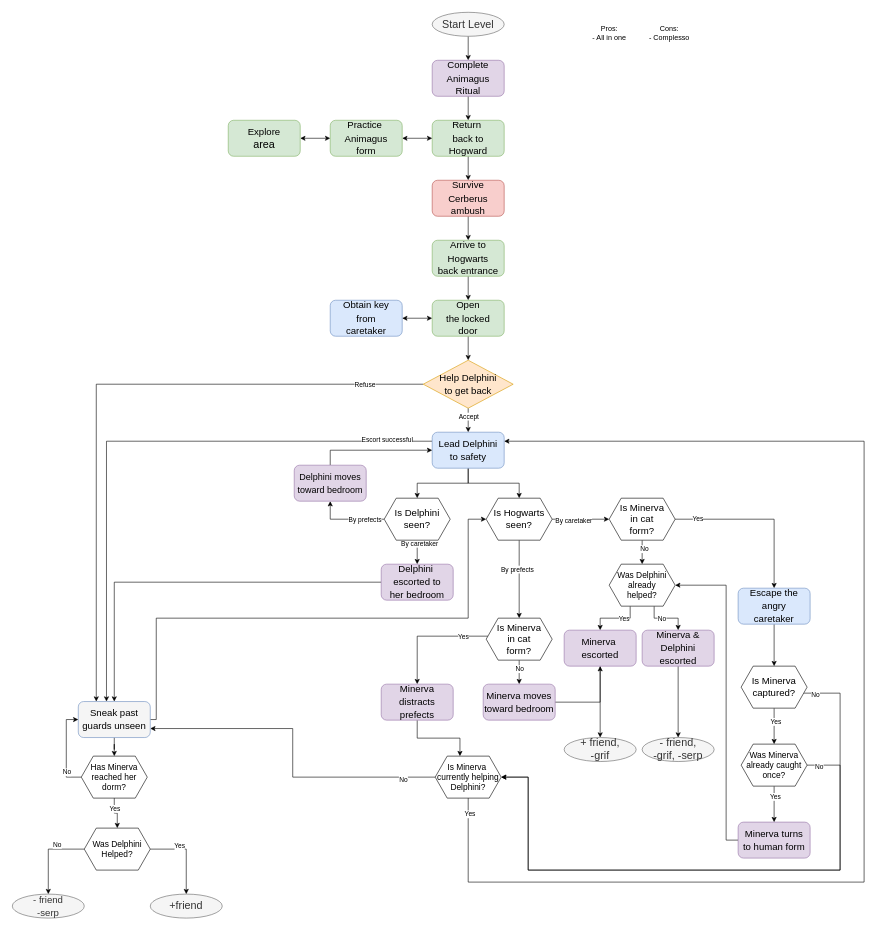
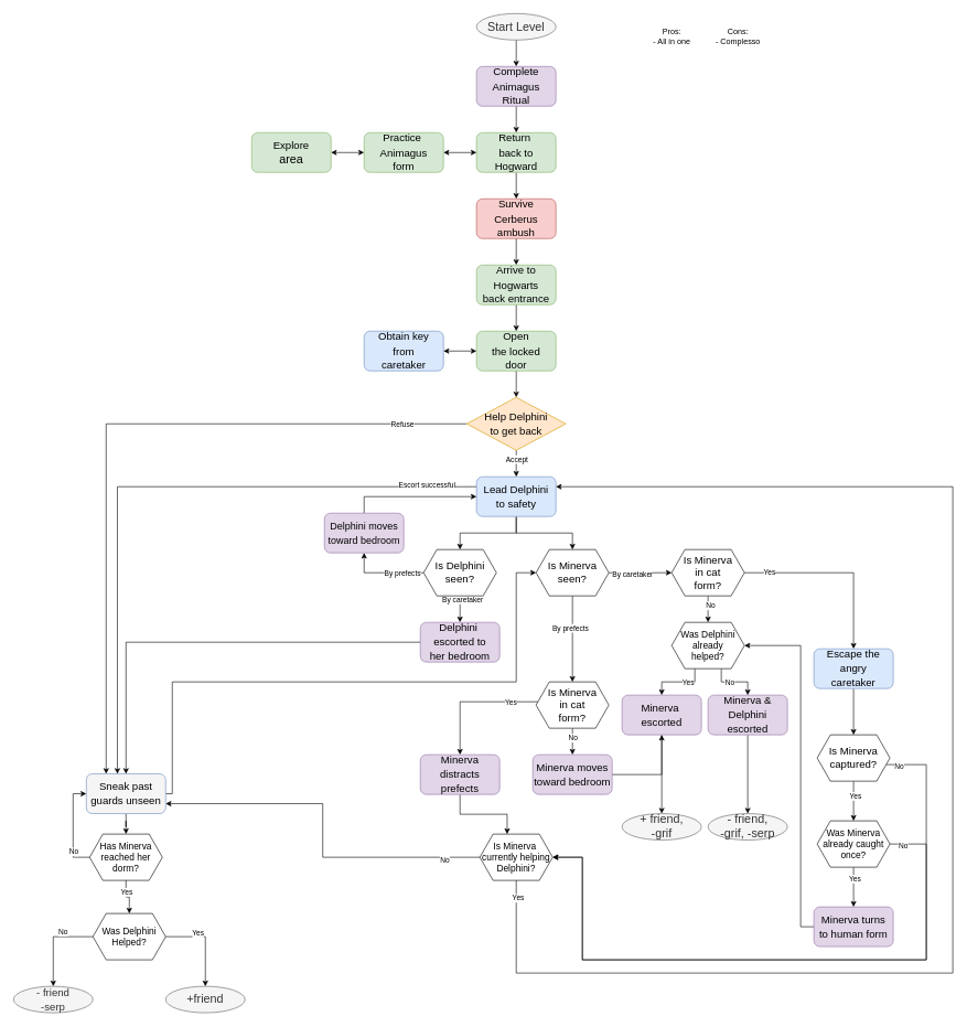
- <mxCell id="44" value="&lt;font style=&quot;font-size: 16px&quot;&gt;Is Hogwarts&lt;br&gt;seen?&lt;br&gt;&lt;/font&gt;" style="shape=hexagon;perimeter=hexagonPerimeter2;whiteSpace=wrap;html=1;fixedSize=1;" parent="1" vertex="1"><mxGeometry x="810" y="830" width="110" height="70" as="geometry" /></mxCell>
+ <mxCell id="44" value="&lt;font style=&quot;font-size: 16px&quot;&gt;Is Minerva&lt;br&gt;seen?&lt;br&gt;&lt;/font&gt;" style="shape=hexagon;perimeter=hexagonPerimeter2;whiteSpace=wrap;html=1;fixedSize=1;" parent="1" vertex="1"><mxGeometry x="810" y="830" width="110" height="70" as="geometry" /></mxCell>
